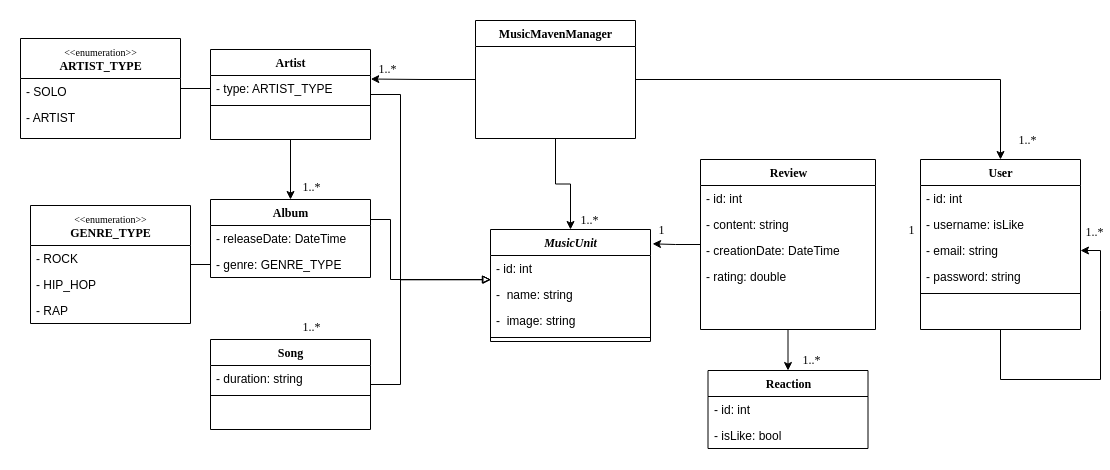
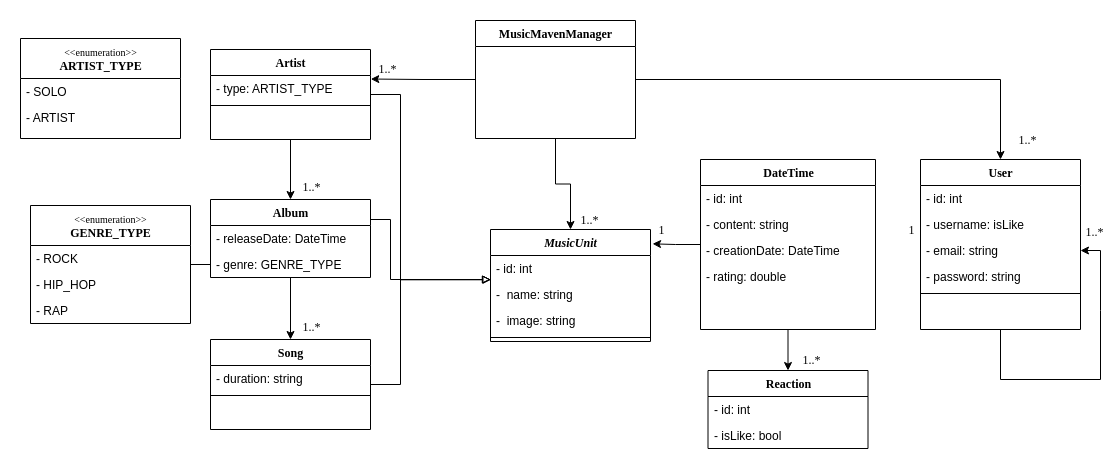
- <mxCell id="38" style="edgeStyle=orthogonalEdgeStyle;rounded=0;orthogonalLoop=1;jettySize=auto;html=1;entryX=0;entryY=0.5;entryDx=0;entryDy=0;endArrow=none;endFill=0;" parent="1" source="39" target="18" edge="1"><mxGeometry relative="1" as="geometry" /></mxCell>
- <mxCell id="10" value="Review" style="swimlane;html=1;fontStyle=1;align=center;verticalAlign=top;childLayout=stackLayout;horizontal=1;startSize=26;horizontalStack=0;resizeParent=1;resizeLast=0;collapsible=1;marginBottom=0;swimlaneFillColor=#ffffff;rounded=0;shadow=0;comic=0;labelBackgroundColor=none;strokeWidth=1;fillColor=none;fontFamily=Verdana;fontSize=12" parent="1" vertex="1"><mxGeometry x="700" y="159" width="175" height="170" as="geometry" /></mxCell>
+ <mxCell id="10" value="DateTime" style="swimlane;html=1;fontStyle=1;align=center;verticalAlign=top;childLayout=stackLayout;horizontal=1;startSize=26;horizontalStack=0;resizeParent=1;resizeLast=0;collapsible=1;marginBottom=0;swimlaneFillColor=#ffffff;rounded=0;shadow=0;comic=0;labelBackgroundColor=none;strokeWidth=1;fillColor=none;fontFamily=Verdana;fontSize=12" parent="1" vertex="1"><mxGeometry x="700" y="159" width="175" height="170" as="geometry" /></mxCell>
+ <mxCell id="29" style="edgeStyle=orthogonalEdgeStyle;rounded=0;orthogonalLoop=1;jettySize=auto;html=1;entryX=0.5;entryY=0;entryDx=0;entryDy=0;endArrow=classic;endFill=1;" parent="1" source="31" target="26" edge="1"><mxGeometry relative="1" as="geometry" /></mxCell>
